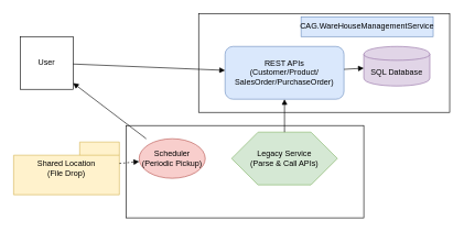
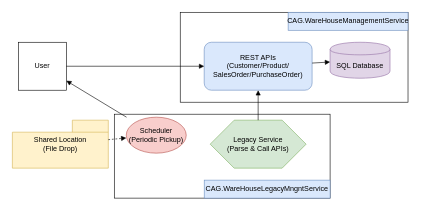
- <mxCell id="14" value="CAG.WareHouseManagementService" style="text;html=1;align=center;verticalAlign=middle;whiteSpace=wrap;rounded=0;strokeColor=#6c8ebf;fillColor=#dae8fc;" vertex="1" parent="1"><mxGeometry x="455" y="25" width="200" height="30" as="geometry" /></mxCell>
+ <mxCell id="14" value="CAG.WareHouseManagementService" style="text;html=1;align=center;verticalAlign=middle;whiteSpace=wrap;rounded=0;strokeColor=#6c8ebf;fillColor=#dae8fc;" vertex="1" parent="1"><mxGeometry x="480" y="20" width="200" height="30" as="geometry" /></mxCell>
- <mxCell id="2" value="User" style="shape=person;whiteSpace=wrap;html=1;" parent="1" vertex="1"><mxGeometry x="30" y="55" width="80" height="80" as="geometry" /></mxCell>
+ <mxCell id="2" value="User" style="shape=person;whiteSpace=wrap;html=1;" parent="1" vertex="1"><mxGeometry x="30" y="70" width="80" height="80" as="geometry" /></mxCell>
- <mxCell id="8" value="Scheduler&#10;(Periodic Pickup)" style="shape=ellipse;whiteSpace=wrap;html=1;fillColor=#f8cecc;strokeColor=#b85450;" parent="1" vertex="1"><mxGeometry x="210" y="210" width="100" height="60" as="geometry" /></mxCell>
+ <mxCell id="8" value="Scheduler&#10;(Periodic Pickup)" style="shape=ellipse;whiteSpace=wrap;html=1;fillColor=#f8cecc;strokeColor=#b85450;" parent="1" vertex="1"><mxGeometry x="210" y="195" width="100" height="60" as="geometry" /></mxCell>
- <mxCell id="7" value="Shared Location&#10;(File Drop)" style="shape=folder;whiteSpace=wrap;html=1;fillColor=#fff2cc;strokeColor=#d6b656;" parent="1" vertex="1"><mxGeometry x="20" y="215" width="160" height="80" as="geometry" /></mxCell>
+ <mxCell id="7" value="Shared Location&#10;(File Drop)" style="shape=folder;whiteSpace=wrap;html=1;fillColor=#fff2cc;strokeColor=#d6b656;" parent="1" vertex="1"><mxGeometry x="20" y="200" width="160" height="80" as="geometry" /></mxCell>
+ <mxCell id="16" value="CAG.WareHouseLegacyMngntService" style="text;html=1;align=center;verticalAlign=middle;whiteSpace=wrap;rounded=0;strokeColor=#6c8ebf;fillColor=#dae8fc;" vertex="1" parent="1"><mxGeometry x="340" y="300" width="210" height="30" as="geometry" /></mxCell>
